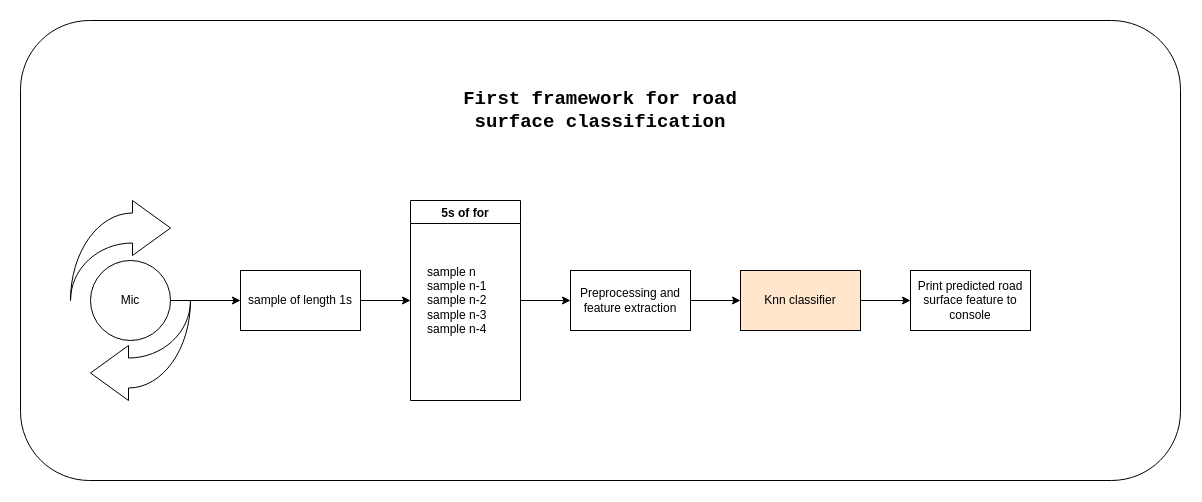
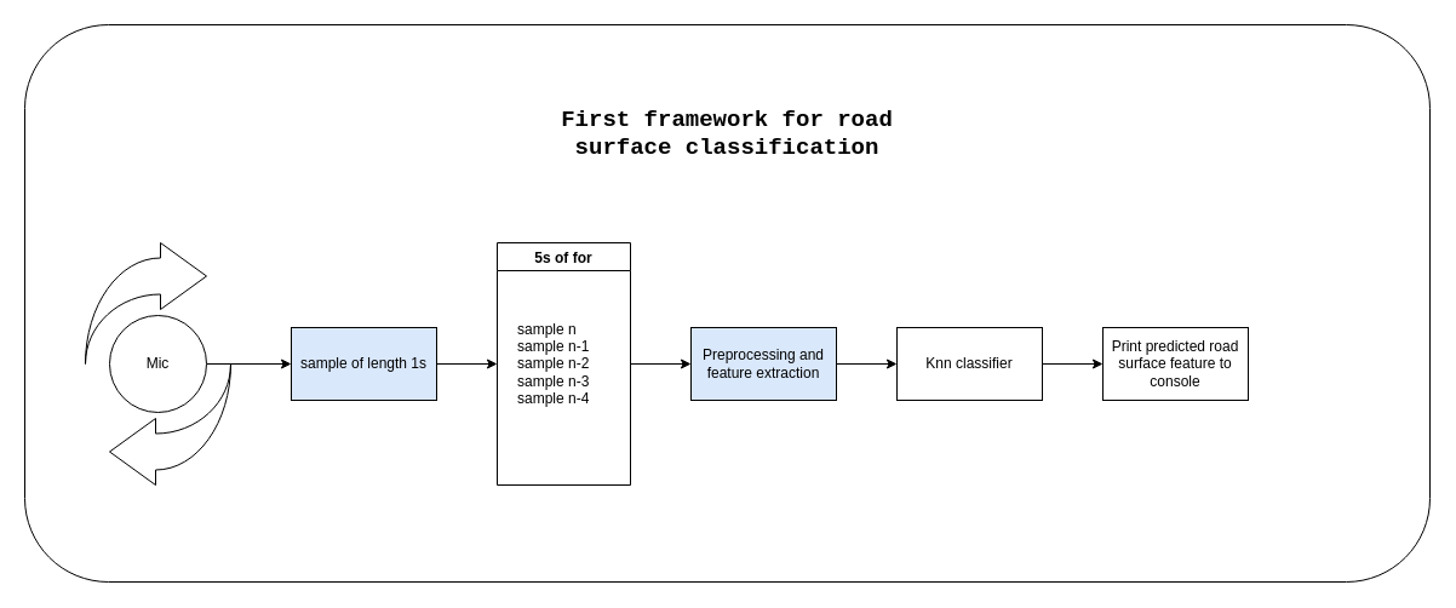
- <mxCell id="11" value="sample of length 1s" style="rounded=0;whiteSpace=wrap;html=1;" vertex="1" parent="1"><mxGeometry x="240" y="270" width="120" height="60" as="geometry" /></mxCell>
+ <mxCell id="11" value="sample of length 1s" style="rounded=0;whiteSpace=wrap;html=1;fillColor=#dae8fc;" vertex="1" parent="1"><mxGeometry x="240" y="270" width="120" height="60" as="geometry" /></mxCell>
- <mxCell id="13" value="Preprocessing and feature extraction" style="rounded=0;whiteSpace=wrap;html=1;" vertex="1" parent="1"><mxGeometry x="570" y="270" width="120" height="60" as="geometry" /></mxCell>
+ <mxCell id="13" value="Preprocessing and feature extraction" style="rounded=0;whiteSpace=wrap;html=1;fillColor=#dae8fc;" vertex="1" parent="1"><mxGeometry x="570" y="270" width="120" height="60" as="geometry" /></mxCell>
- <mxCell id="15" value="Knn classifier" style="whiteSpace=wrap;html=1;fillColor=#ffe6cc;" vertex="1" parent="1"><mxGeometry x="740" y="270" width="120" height="60" as="geometry" /></mxCell>
+ <mxCell id="15" value="Knn classifier" style="whiteSpace=wrap;html=1;" vertex="1" parent="1"><mxGeometry x="740" y="270" width="120" height="60" as="geometry" /></mxCell>
